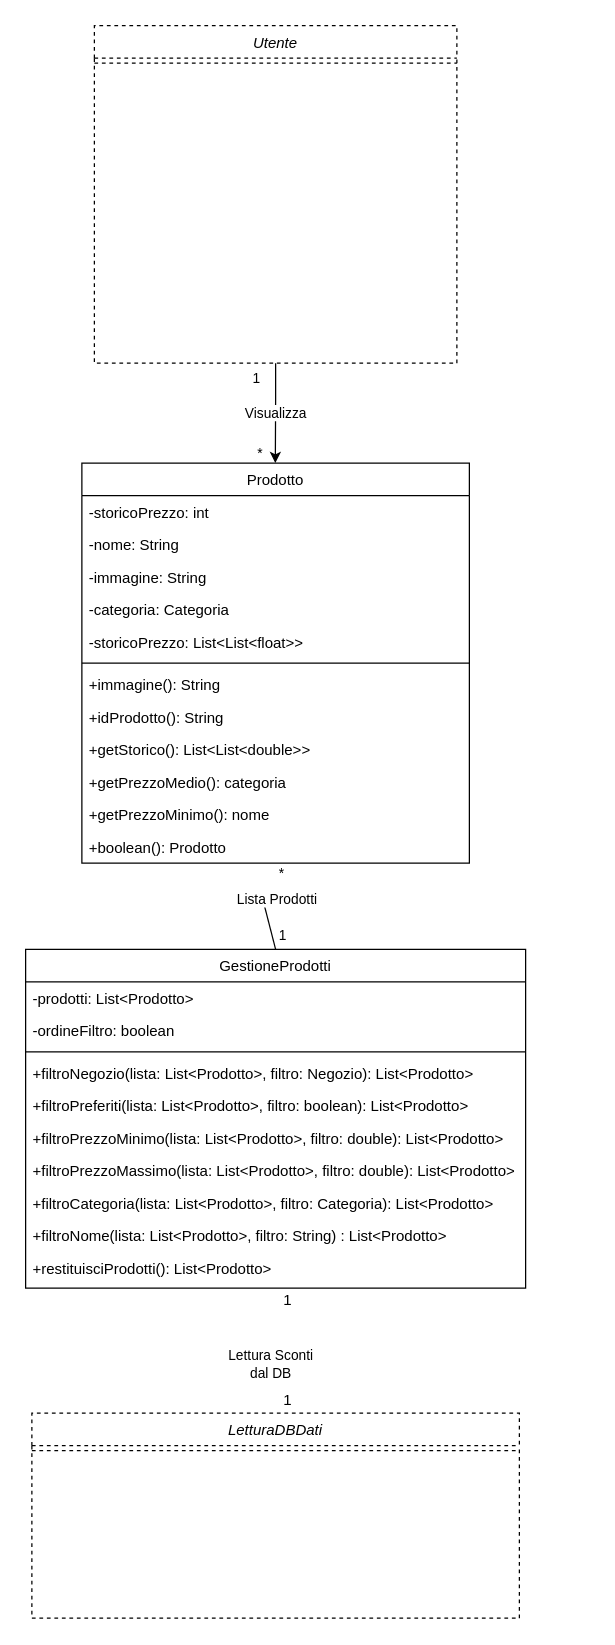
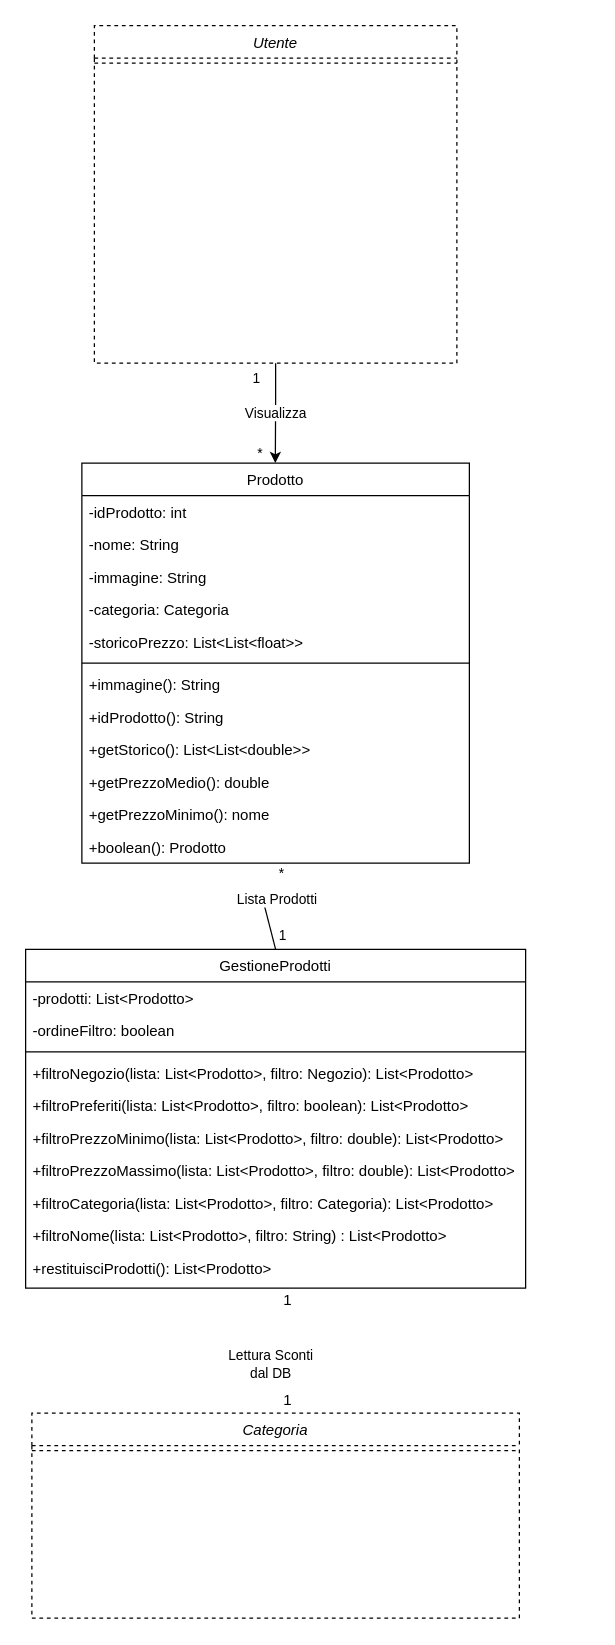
- <mxCell id="3" value="-storicoPrezzo: int" style="text;align=left;verticalAlign=top;spacingLeft=4;spacingRight=4;overflow=hidden;rotatable=0;points=[[0,0.5],[1,0.5]];portConstraint=eastwest;" parent="2" vertex="1"><mxGeometry y="26" width="310" height="26" as="geometry" /></mxCell>
+ <mxCell id="3" value="-idProdotto: int" style="text;align=left;verticalAlign=top;spacingLeft=4;spacingRight=4;overflow=hidden;rotatable=0;points=[[0,0.5],[1,0.5]];portConstraint=eastwest;" parent="2" vertex="1"><mxGeometry y="26" width="310" height="26" as="geometry" /></mxCell>
- <mxCell id="12" value="+getPrezzoMedio(): categoria" style="text;align=left;verticalAlign=top;spacingLeft=4;spacingRight=4;overflow=hidden;rotatable=0;points=[[0,0.5],[1,0.5]];portConstraint=eastwest;" parent="2" vertex="1"><mxGeometry y="242" width="310" height="26" as="geometry" /></mxCell>
+ <mxCell id="12" value="+getPrezzoMedio(): double" style="text;align=left;verticalAlign=top;spacingLeft=4;spacingRight=4;overflow=hidden;rotatable=0;points=[[0,0.5],[1,0.5]];portConstraint=eastwest;" parent="2" vertex="1"><mxGeometry y="242" width="310" height="26" as="geometry" /></mxCell>
- <mxCell id="29" value="LetturaDBDati" style="swimlane;fontStyle=2;align=center;verticalAlign=top;childLayout=stackLayout;horizontal=1;startSize=26;horizontalStack=0;resizeParent=1;resizeLast=0;collapsible=1;marginBottom=0;rounded=0;shadow=0;strokeWidth=1;dashed=1;" parent="1" vertex="1"><mxGeometry x="25" y="1130" width="390" height="164" as="geometry"><mxRectangle x="-140" y="400" width="160" height="26" as="alternateBounds" /></mxGeometry></mxCell>
+ <mxCell id="29" value="Categoria" style="swimlane;fontStyle=2;align=center;verticalAlign=top;childLayout=stackLayout;horizontal=1;startSize=26;horizontalStack=0;resizeParent=1;resizeLast=0;collapsible=1;marginBottom=0;rounded=0;shadow=0;strokeWidth=1;dashed=1;" parent="1" vertex="1"><mxGeometry x="25" y="1130" width="390" height="164" as="geometry"><mxRectangle x="-140" y="400" width="160" height="26" as="alternateBounds" /></mxGeometry></mxCell>
